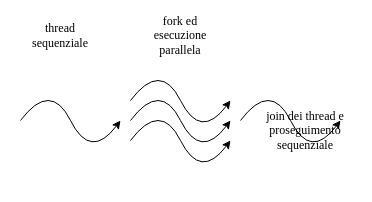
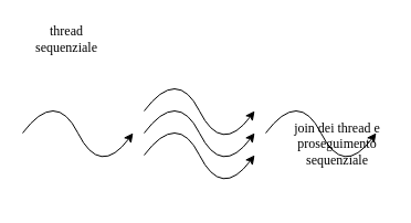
- <mxCell id="8" value="fork ed esecuzione parallela" style="text;html=1;align=center;verticalAlign=middle;whiteSpace=wrap;rounded=0;fontFamily=Times New Roman;" vertex="1" parent="1"><mxGeometry x="150" y="20" width="60" height="30" as="geometry" /></mxCell>
